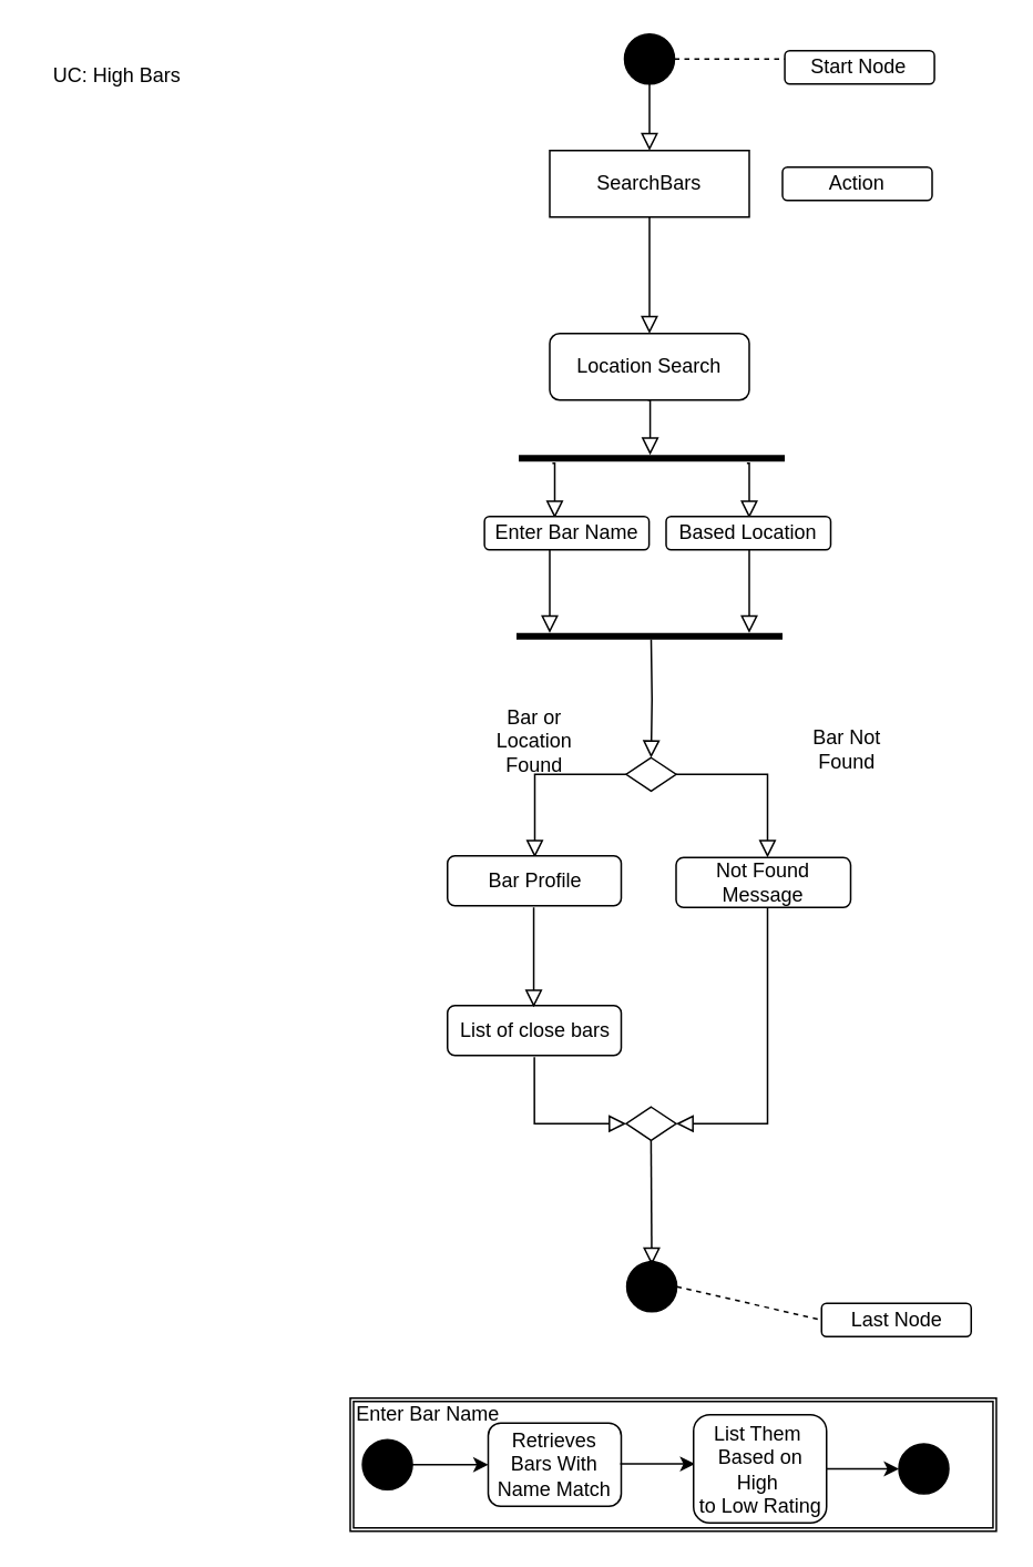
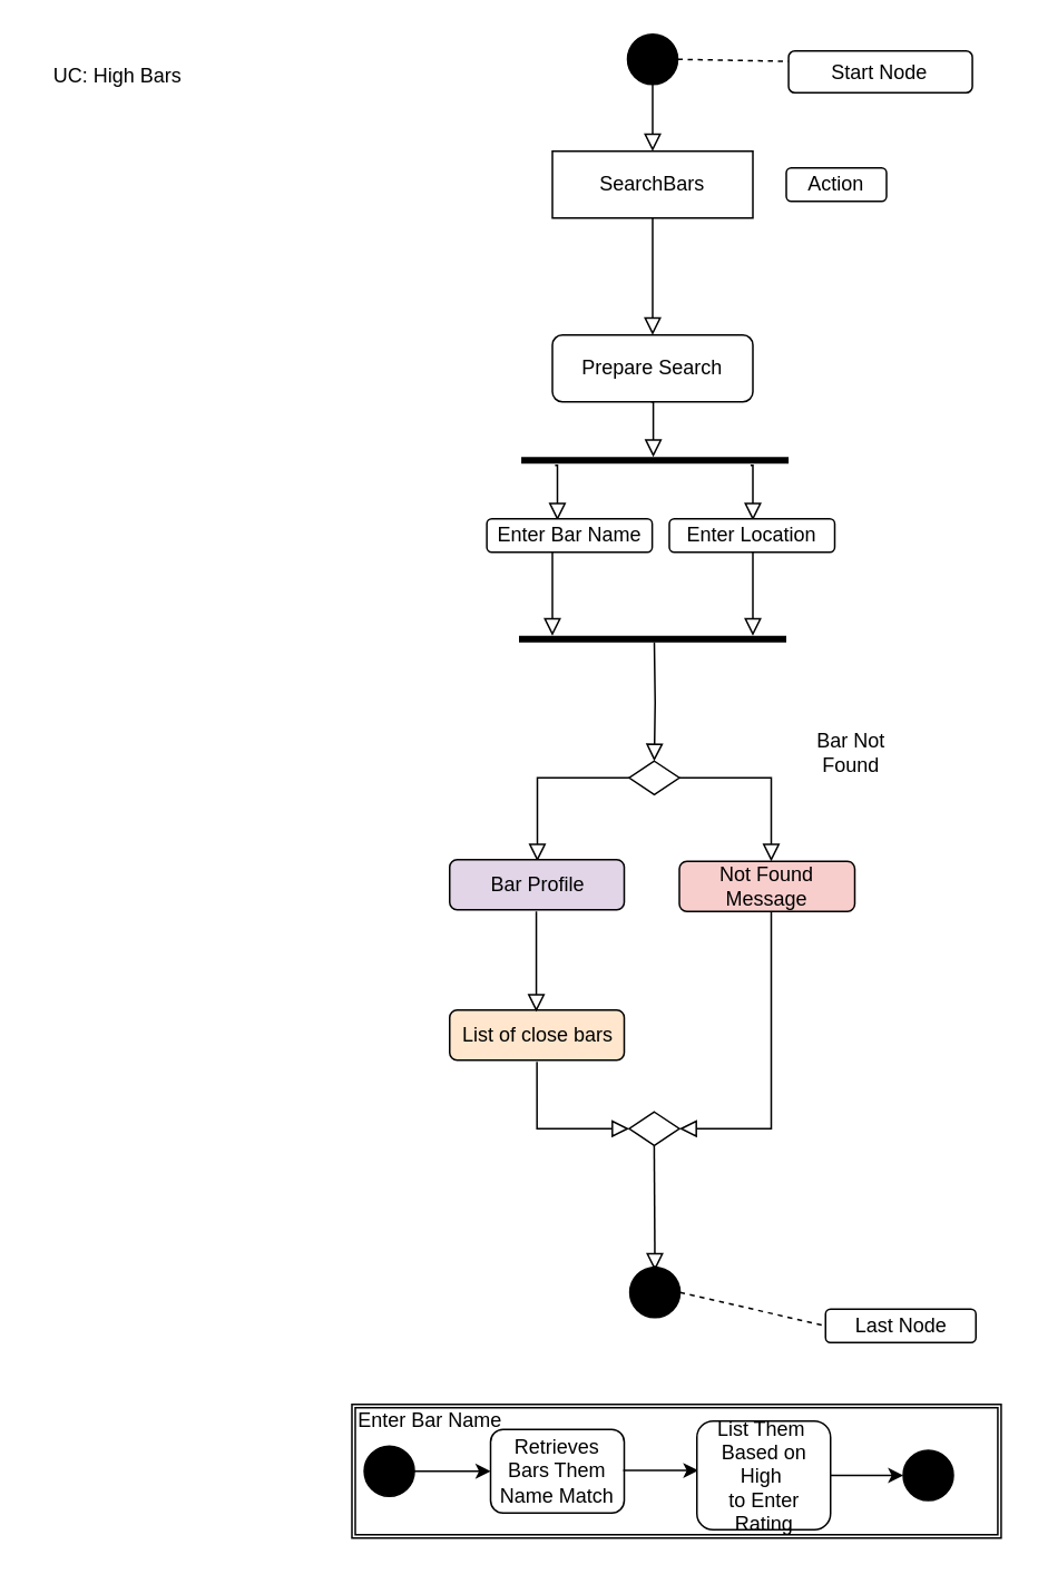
- <mxCell id="9" value="Start Node" style="rounded=1;whiteSpace=wrap;html=1;fontSize=12;glass=0;strokeWidth=1;shadow=0;" vertex="1" parent="1"><mxGeometry x="471.38" y="30" width="90" height="20" as="geometry" /></mxCell>
+ <mxCell id="9" value="Start Node" style="rounded=1;whiteSpace=wrap;html=1;fontSize=12;glass=0;strokeWidth=1;shadow=0;" vertex="1" parent="1"><mxGeometry x="471.38" y="30" width="110" height="25" as="geometry" /></mxCell>
- <mxCell id="11" value="Action" style="rounded=1;whiteSpace=wrap;html=1;fontSize=12;glass=0;strokeWidth=1;shadow=0;" vertex="1" parent="1"><mxGeometry x="470" y="100" width="90" height="20" as="geometry" /></mxCell>
+ <mxCell id="11" value="Action" style="rounded=1;whiteSpace=wrap;html=1;fontSize=12;glass=0;strokeWidth=1;shadow=0;" vertex="1" parent="1"><mxGeometry x="470" y="100" width="60" height="20" as="geometry" /></mxCell>
- <mxCell id="7" value="Location Search" style="rounded=1;whiteSpace=wrap;html=1;fontSize=12;glass=0;strokeWidth=1;shadow=0;" parent="1" vertex="1"><mxGeometry x="330" y="200" width="120" height="40" as="geometry" /></mxCell>
+ <mxCell id="7" value="Prepare Search" style="rounded=1;whiteSpace=wrap;html=1;fontSize=12;glass=0;strokeWidth=1;shadow=0;" parent="1" vertex="1"><mxGeometry x="330" y="200" width="120" height="40" as="geometry" /></mxCell>
- <mxCell id="30" value="Based Location" style="rounded=1;whiteSpace=wrap;html=1;fontSize=12;glass=0;strokeWidth=1;shadow=0;" vertex="1" parent="1"><mxGeometry x="400" y="310" width="99" height="20" as="geometry" /></mxCell>
+ <mxCell id="30" value="Enter Location" style="rounded=1;whiteSpace=wrap;html=1;fontSize=12;glass=0;strokeWidth=1;shadow=0;" vertex="1" parent="1"><mxGeometry x="400" y="310" width="99" height="20" as="geometry" /></mxCell>
- <mxCell id="23" value="Bar or Location Found" style="text;html=1;align=center;verticalAlign=middle;whiteSpace=wrap;rounded=0;" vertex="1" parent="1"><mxGeometry x="290.75" y="430" width="60" height="30" as="geometry" /></mxCell>
- <mxCell id="6" value="Bar Profile" style="rounded=1;whiteSpace=wrap;html=1;fontSize=12;glass=0;strokeWidth=1;shadow=0;" parent="1" vertex="1"><mxGeometry x="268.5" y="514" width="104.5" height="30" as="geometry" /></mxCell>
+ <mxCell id="6" value="Bar Profile" style="rounded=1;whiteSpace=wrap;html=1;fontSize=12;glass=0;strokeWidth=1;shadow=0;fillColor=#e1d5e7;" parent="1" vertex="1"><mxGeometry x="268.5" y="514" width="104.5" height="30" as="geometry" /></mxCell>
- <mxCell id="15" value="Not Found&lt;div&gt;Message&lt;/div&gt;" style="rounded=1;whiteSpace=wrap;html=1;fontSize=12;glass=0;strokeWidth=1;shadow=0;" vertex="1" parent="1"><mxGeometry x="406" y="515" width="105" height="30" as="geometry" /></mxCell>
+ <mxCell id="15" value="Not Found&lt;div&gt;Message&lt;/div&gt;" style="rounded=1;whiteSpace=wrap;html=1;fontSize=12;glass=0;strokeWidth=1;shadow=0;fillColor=#f8cecc;" vertex="1" parent="1"><mxGeometry x="406" y="515" width="105" height="30" as="geometry" /></mxCell>
- <mxCell id="16" value="List of close bars" style="rounded=1;whiteSpace=wrap;html=1;fontSize=12;glass=0;strokeWidth=1;shadow=0;" vertex="1" parent="1"><mxGeometry x="268.5" y="604" width="104.5" height="30" as="geometry" /></mxCell>
+ <mxCell id="16" value="List of close bars" style="rounded=1;whiteSpace=wrap;html=1;fontSize=12;glass=0;strokeWidth=1;shadow=0;fillColor=#ffe6cc;" vertex="1" parent="1"><mxGeometry x="268.5" y="604" width="104.5" height="30" as="geometry" /></mxCell>
- <mxCell id="41" value="Retrieves Bars With Name Match" style="rounded=1;whiteSpace=wrap;html=1;fontSize=12;glass=0;strokeWidth=1;shadow=0;" vertex="1" parent="1"><mxGeometry x="293" y="855" width="80" height="50" as="geometry" /></mxCell>
+ <mxCell id="41" value="Retrieves Bars Them Name Match" style="rounded=1;whiteSpace=wrap;html=1;fontSize=12;glass=0;strokeWidth=1;shadow=0;" vertex="1" parent="1"><mxGeometry x="293" y="855" width="80" height="50" as="geometry" /></mxCell>
- <mxCell id="43" value="List Them&amp;nbsp; Based on High&amp;nbsp;&lt;div&gt;to Low Rating&lt;/div&gt;" style="rounded=1;whiteSpace=wrap;html=1;fontSize=12;glass=0;strokeWidth=1;shadow=0;" vertex="1" parent="1"><mxGeometry x="416.5" y="850" width="80" height="65" as="geometry" /></mxCell>
+ <mxCell id="43" value="List Them&amp;nbsp; Based on High&amp;nbsp;&lt;div&gt;to Enter Rating&lt;/div&gt;" style="rounded=1;whiteSpace=wrap;html=1;fontSize=12;glass=0;strokeWidth=1;shadow=0;" vertex="1" parent="1"><mxGeometry x="416.5" y="850" width="80" height="65" as="geometry" /></mxCell>
